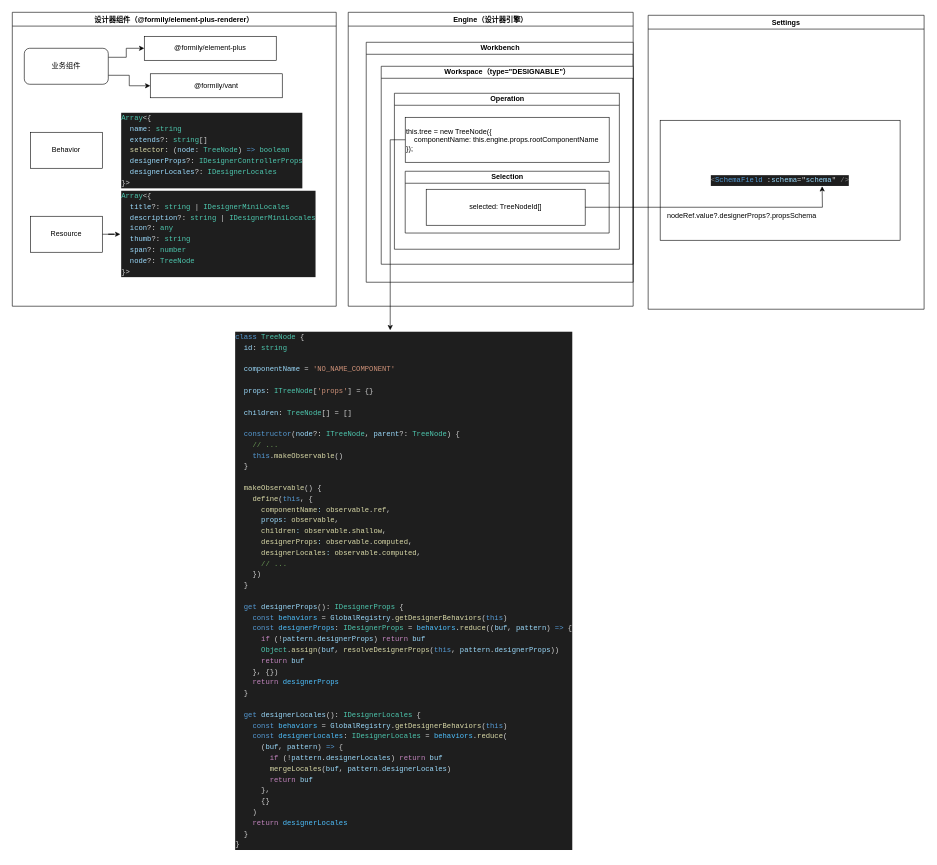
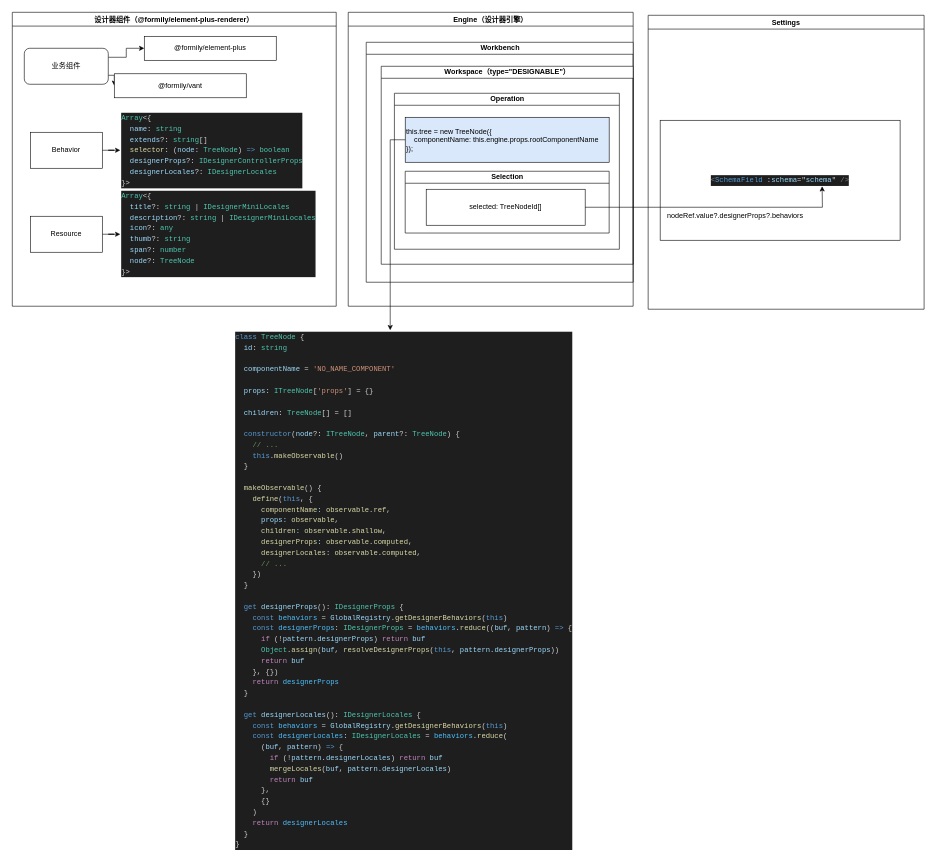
- <mxCell id="13" value="&lt;span style=&quot;white-space: normal&quot;&gt;@formily/vant&lt;/span&gt;" style="rounded=0;whiteSpace=wrap;html=1;" parent="2" vertex="1"><mxGeometry x="230" y="102.5" width="220" height="40" as="geometry" /></mxCell>
+ <mxCell id="13" value="&lt;span style=&quot;white-space: normal&quot;&gt;@formily/vant&lt;/span&gt;" style="rounded=0;whiteSpace=wrap;html=1;" parent="2" vertex="1"><mxGeometry x="170" y="102.5" width="220" height="40" as="geometry" /></mxCell>
- <mxCell id="18" value="this.tree = new TreeNode({&lt;br&gt;&amp;nbsp; &amp;nbsp; componentName: this.engine.props.rootComponentName&lt;br&gt;});" style="rounded=0;whiteSpace=wrap;html=1;align=left;" parent="17" vertex="1"><mxGeometry x="18" y="40" width="340" height="75" as="geometry" /></mxCell>
+ <mxCell id="18" value="this.tree = new TreeNode({&lt;br&gt;&amp;nbsp; &amp;nbsp; componentName: this.engine.props.rootComponentName&lt;br&gt;});" style="rounded=0;whiteSpace=wrap;html=1;align=left;fillColor=#dae8fc;" parent="17" vertex="1"><mxGeometry x="18" y="40" width="340" height="75" as="geometry" /></mxCell>
+ <mxCell id="7" value="" style="edgeStyle=orthogonalEdgeStyle;rounded=0;orthogonalLoop=1;jettySize=auto;html=1;" parent="2" source="8" target="12" edge="1"><mxGeometry relative="1" as="geometry" /></mxCell>
- <mxCell id="25" value="nodeRef.value?.designerProps?.propsSchema" style="text;html=1;" parent="23" vertex="1"><mxGeometry x="30" y="320" width="270" height="30" as="geometry" /></mxCell>
+ <mxCell id="25" value="nodeRef.value?.designerProps?.behaviors" style="text;html=1;" parent="23" vertex="1"><mxGeometry x="30" y="320" width="270" height="30" as="geometry" /></mxCell>
